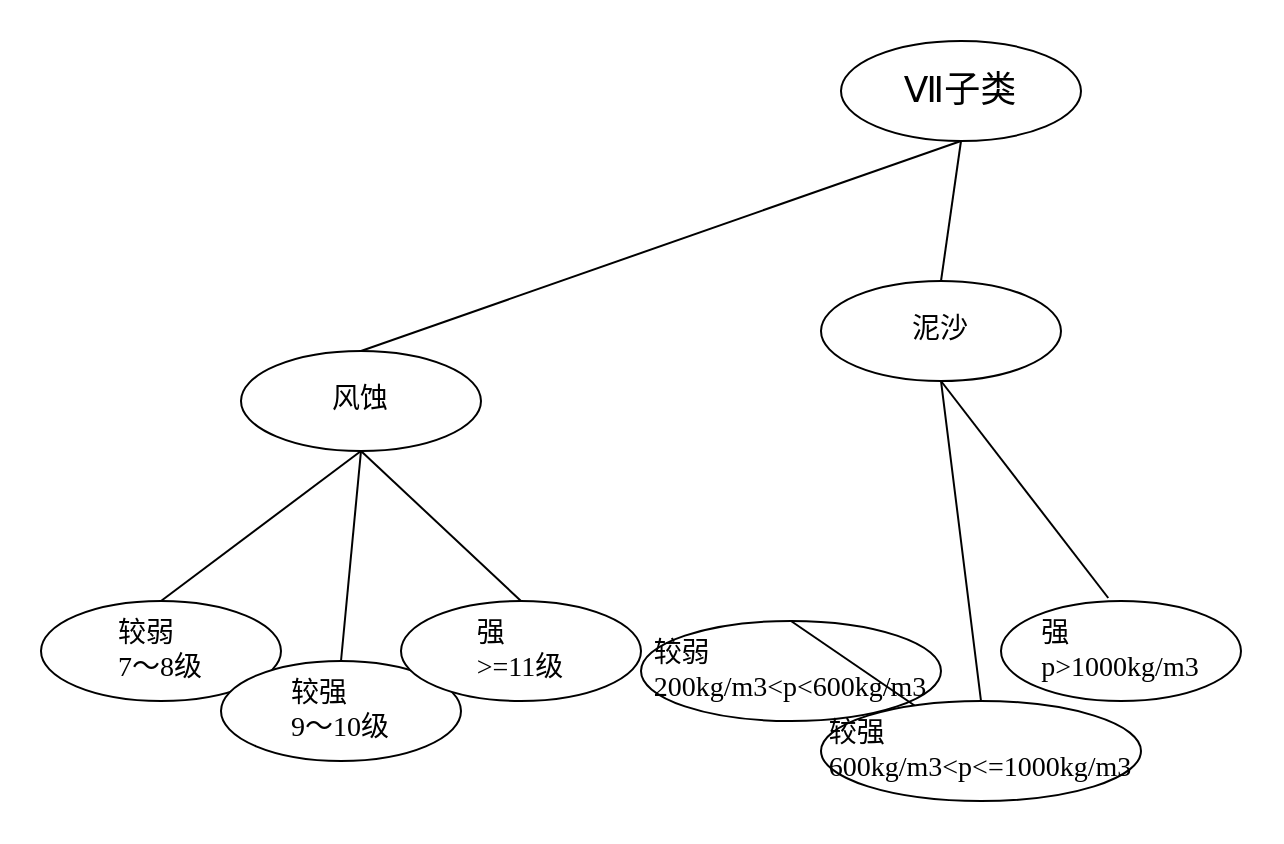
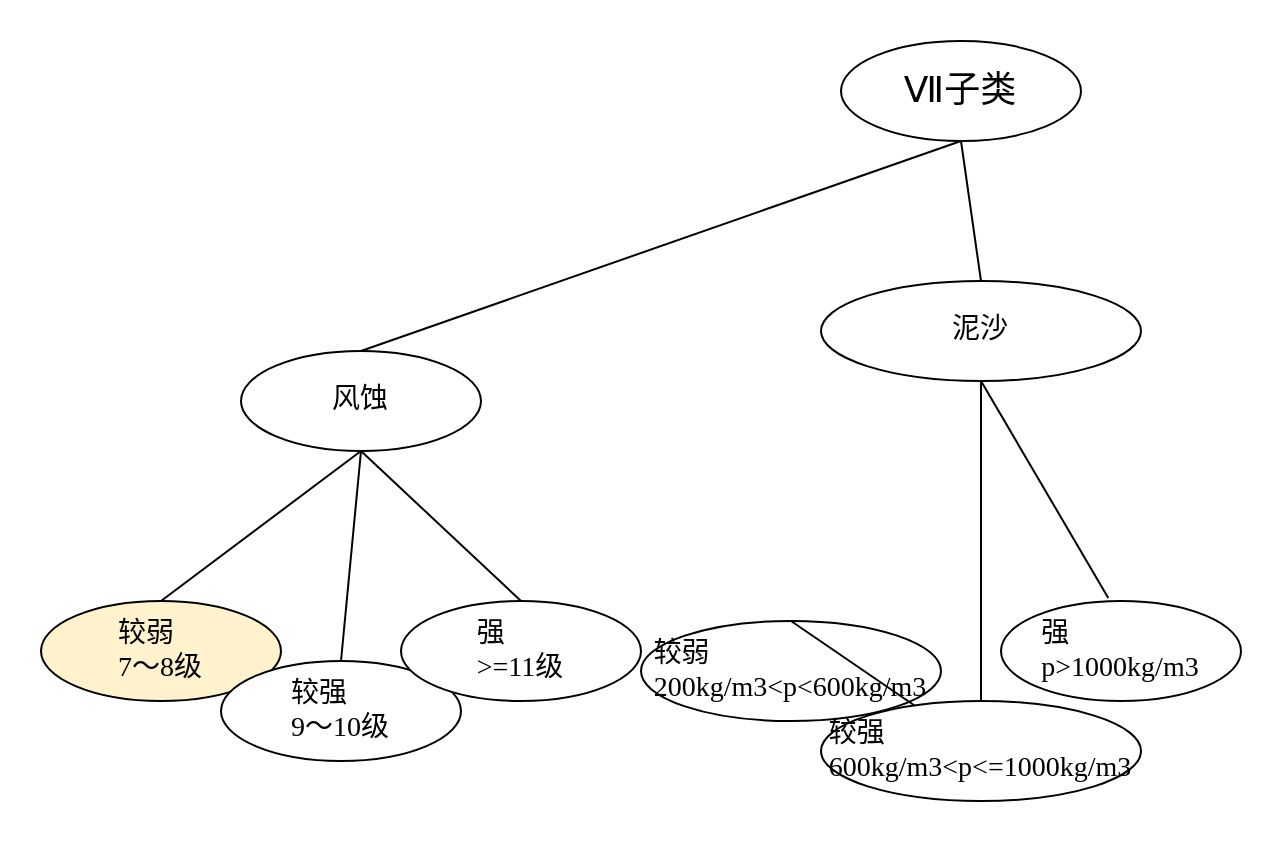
- <mxCell id="4" value="&lt;p class=&quot;MsoNormal&quot; style=&quot;margin: 0pt 0pt 0.0pt ; text-align: justify ; font-family: &amp;#34;times new roman&amp;#34;&quot;&gt;&lt;font style=&quot;font-size: 14px&quot;&gt;泥沙&lt;/font&gt;&lt;/p&gt;" style="ellipse;whiteSpace=wrap;html=1;" parent="1" vertex="1"><mxGeometry x="410" y="140" width="120" height="50" as="geometry" /></mxCell>
+ <mxCell id="4" value="&lt;p class=&quot;MsoNormal&quot; style=&quot;margin: 0pt 0pt 0.0pt ; text-align: justify ; font-family: &amp;#34;times new roman&amp;#34;&quot;&gt;&lt;font style=&quot;font-size: 14px&quot;&gt;泥沙&lt;/font&gt;&lt;/p&gt;" style="ellipse;whiteSpace=wrap;html=1;" parent="1" vertex="1"><mxGeometry x="410" y="140" width="160" height="50" as="geometry" /></mxCell>
- <mxCell id="7" value="&lt;p class=&quot;MsoNormal&quot; style=&quot;margin: 0pt 0pt 0.0pt ; text-align: justify ; font-family: &amp;#34;times new roman&amp;#34;&quot;&gt;&lt;span style=&quot;font-size: 14px&quot;&gt;较弱&lt;/span&gt;&lt;/p&gt;&lt;p class=&quot;MsoNormal&quot; style=&quot;margin: 0pt 0pt 0.0pt ; text-align: justify ; font-family: &amp;#34;times new roman&amp;#34;&quot;&gt;&lt;span style=&quot;font-size: 14px&quot;&gt;7～8级&lt;/span&gt;&lt;/p&gt;" style="ellipse;whiteSpace=wrap;html=1;" parent="1" vertex="1"><mxGeometry x="20" y="300" width="120" height="50" as="geometry" /></mxCell>
+ <mxCell id="7" value="&lt;p class=&quot;MsoNormal&quot; style=&quot;margin: 0pt 0pt 0.0pt ; text-align: justify ; font-family: &amp;#34;times new roman&amp;#34;&quot;&gt;&lt;span style=&quot;font-size: 14px&quot;&gt;较弱&lt;/span&gt;&lt;/p&gt;&lt;p class=&quot;MsoNormal&quot; style=&quot;margin: 0pt 0pt 0.0pt ; text-align: justify ; font-family: &amp;#34;times new roman&amp;#34;&quot;&gt;&lt;span style=&quot;font-size: 14px&quot;&gt;7～8级&lt;/span&gt;&lt;/p&gt;" style="ellipse;whiteSpace=wrap;html=1;fillColor=#fff2cc;" parent="1" vertex="1"><mxGeometry x="20" y="300" width="120" height="50" as="geometry" /></mxCell>
